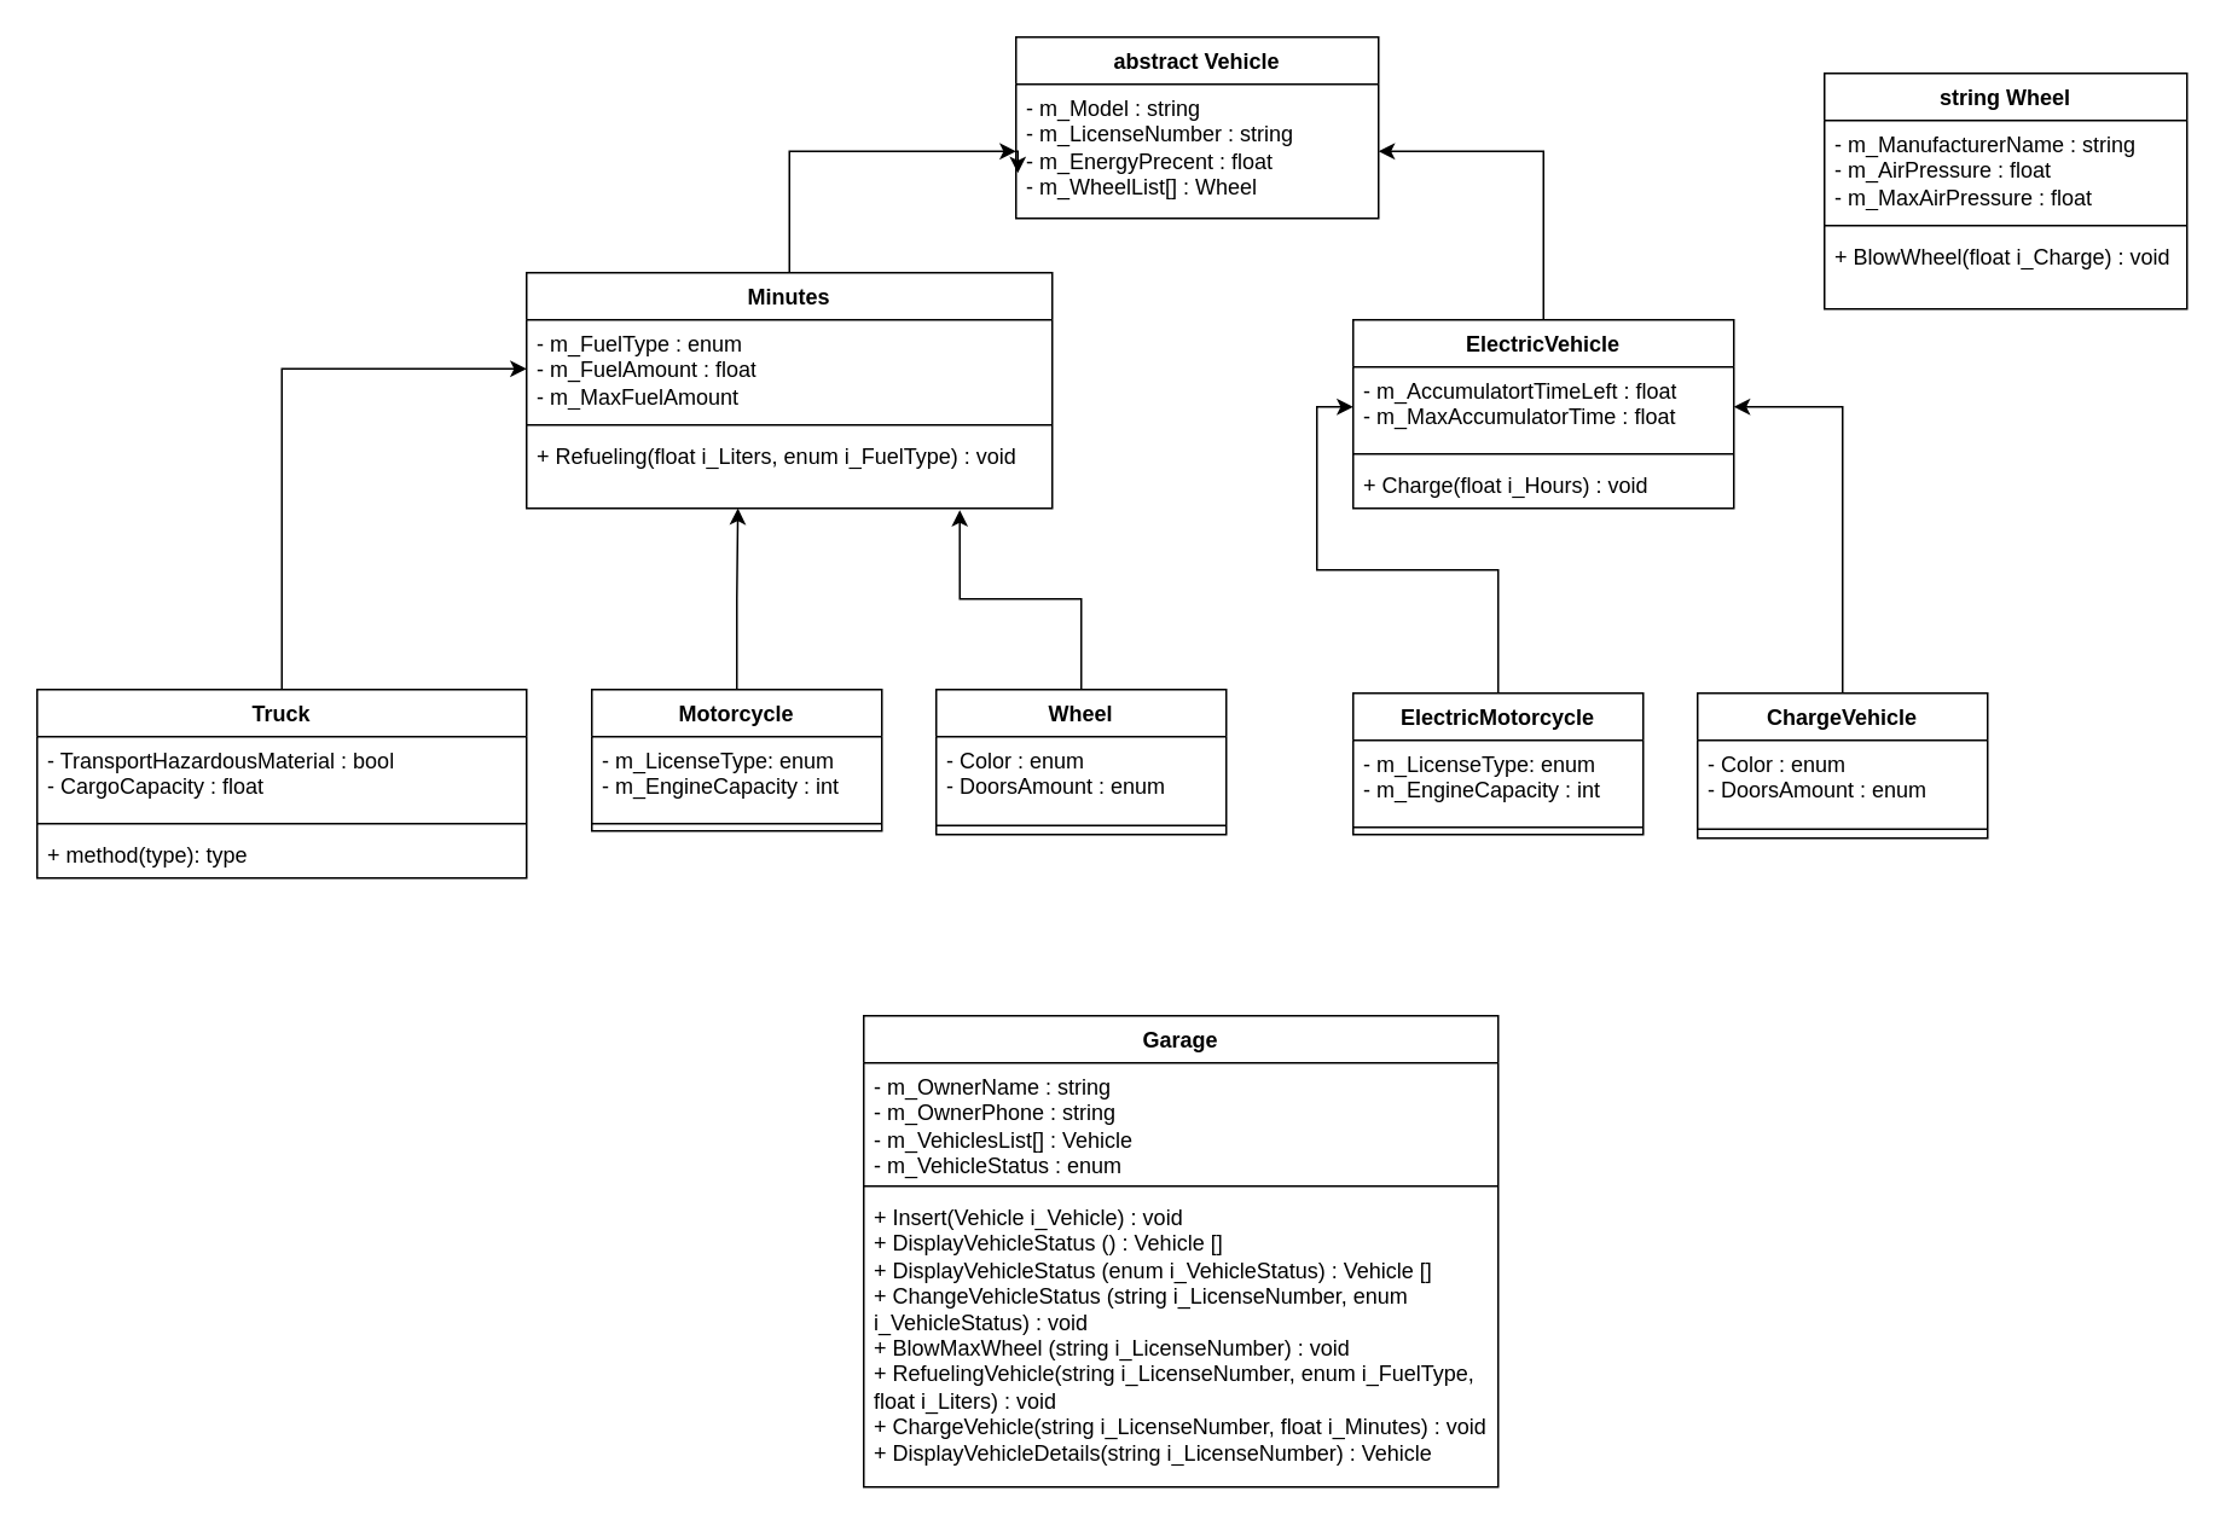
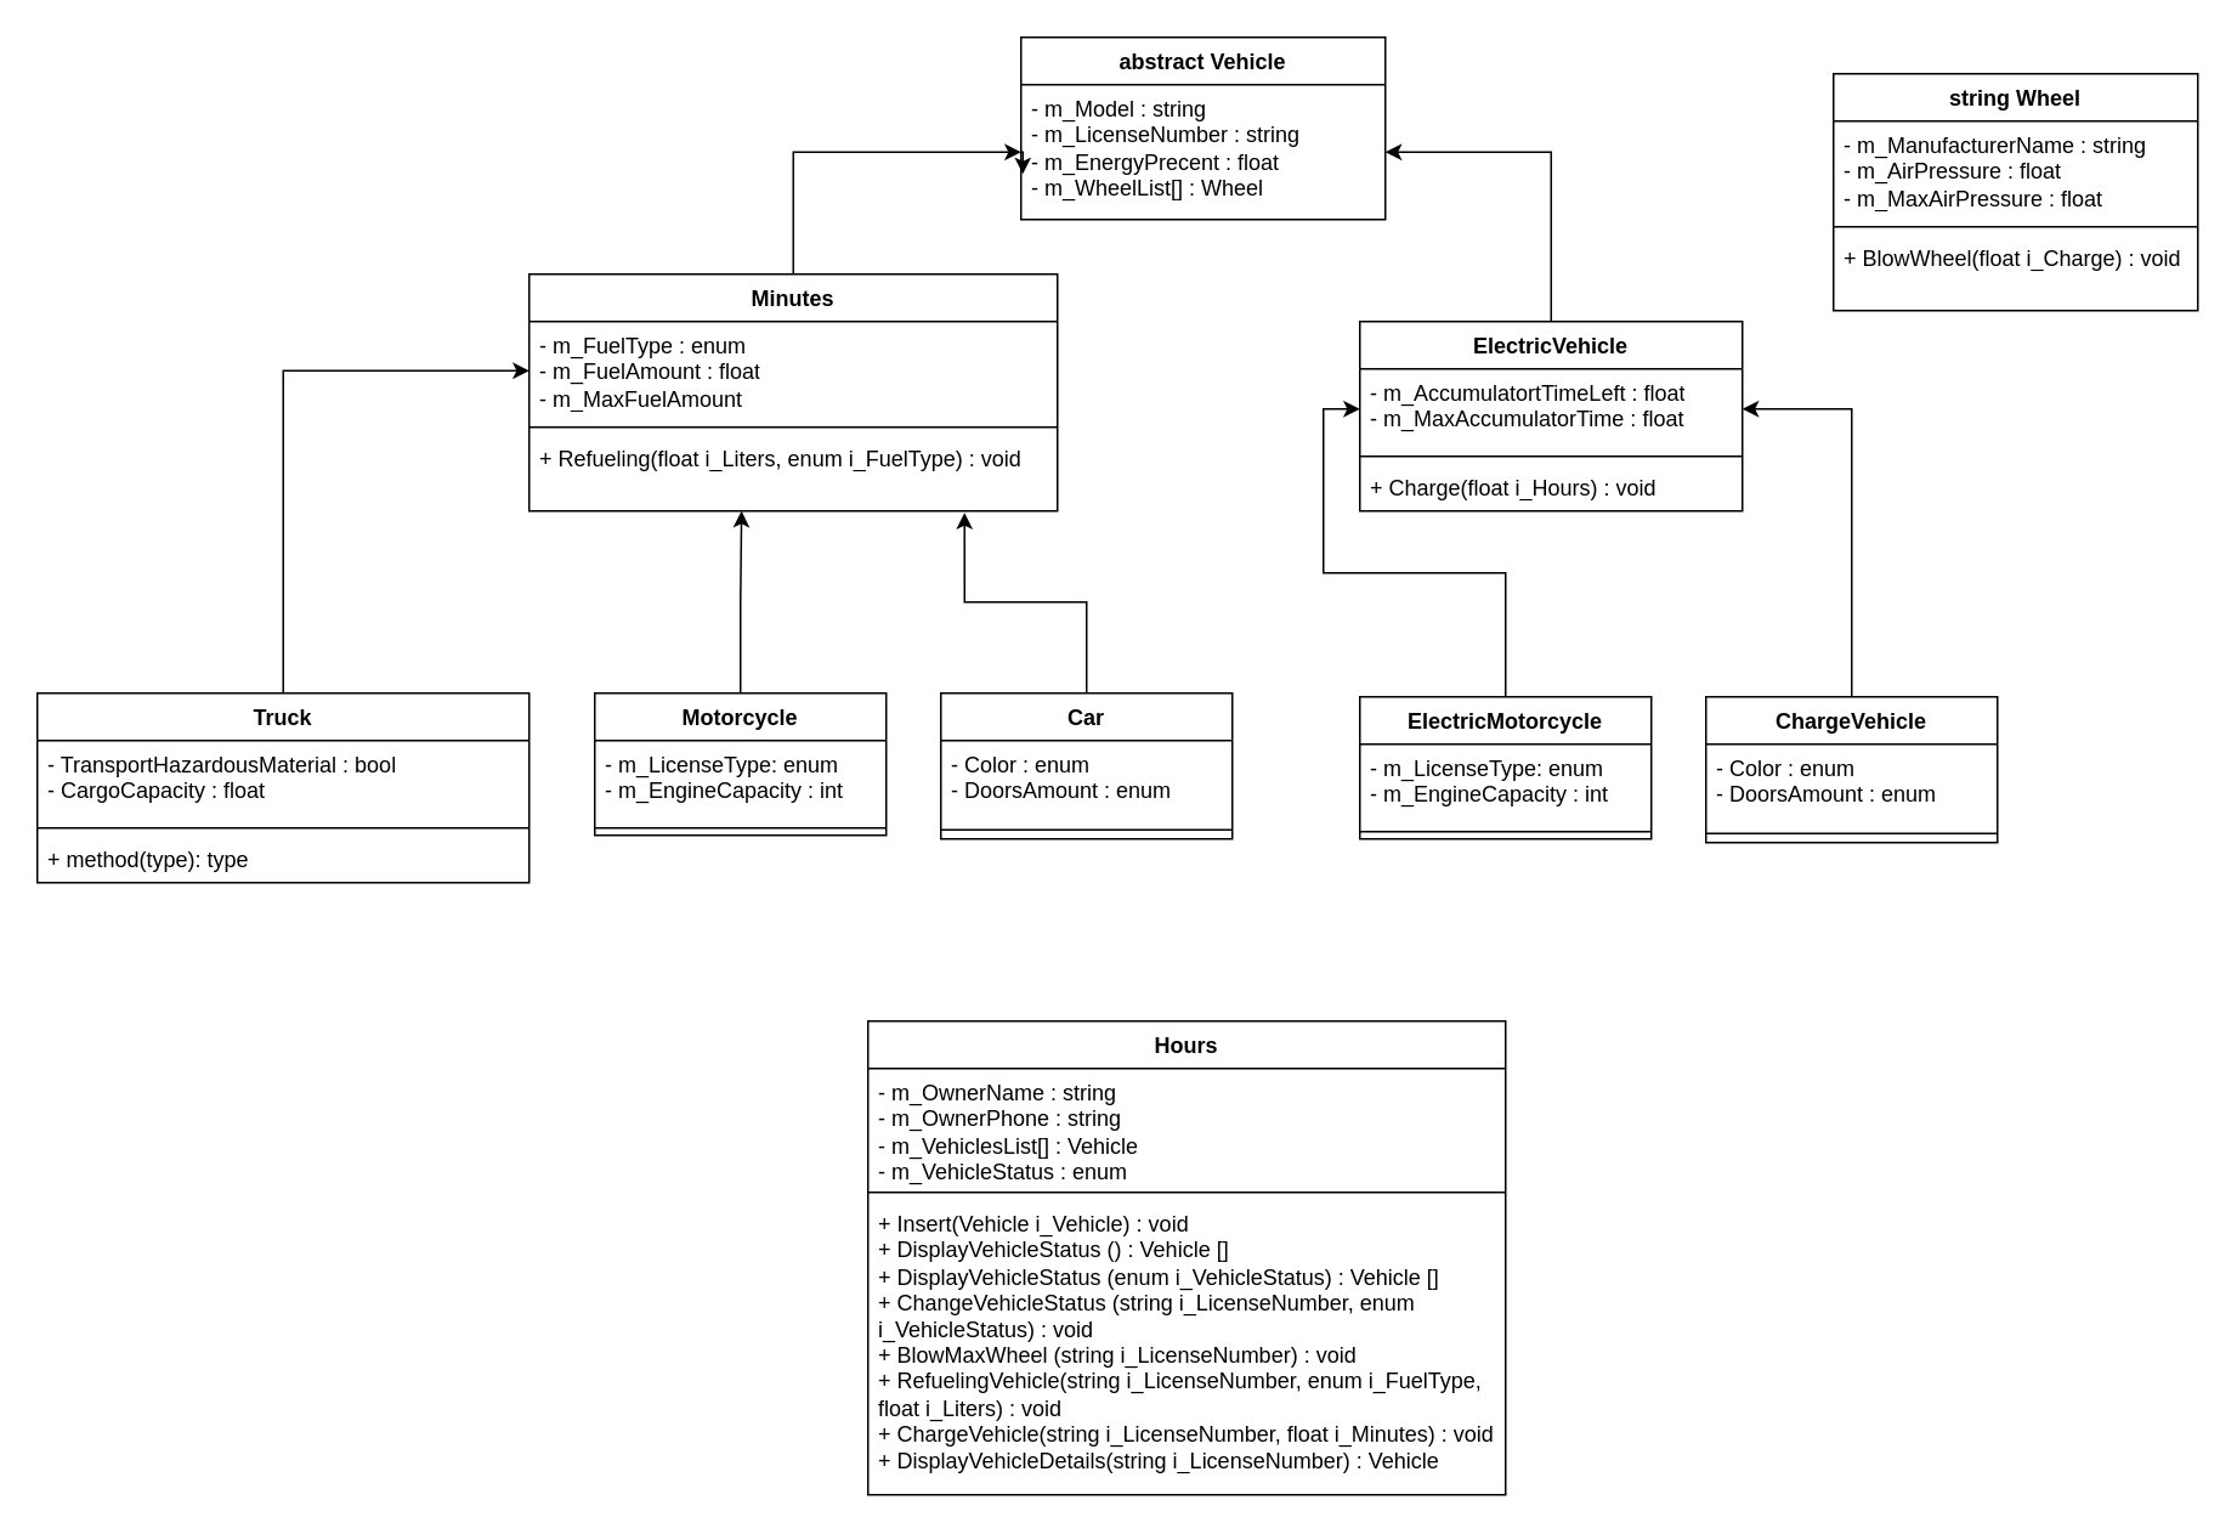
- <mxCell id="13" value="Wheel" style="swimlane;fontStyle=1;align=center;verticalAlign=top;childLayout=stackLayout;horizontal=1;startSize=26;horizontalStack=0;resizeParent=1;resizeParentMax=0;resizeLast=0;collapsible=1;marginBottom=0;whiteSpace=wrap;html=1;" vertex="1" parent="1"><mxGeometry x="516" y="380" width="160" height="80" as="geometry" /></mxCell>
+ <mxCell id="13" value="Car" style="swimlane;fontStyle=1;align=center;verticalAlign=top;childLayout=stackLayout;horizontal=1;startSize=26;horizontalStack=0;resizeParent=1;resizeParentMax=0;resizeLast=0;collapsible=1;marginBottom=0;whiteSpace=wrap;html=1;" vertex="1" parent="1"><mxGeometry x="516" y="380" width="160" height="80" as="geometry" /></mxCell>
- <mxCell id="41" value="Garage" style="swimlane;fontStyle=1;align=center;verticalAlign=top;childLayout=stackLayout;horizontal=1;startSize=26;horizontalStack=0;resizeParent=1;resizeParentMax=0;resizeLast=0;collapsible=1;marginBottom=0;whiteSpace=wrap;html=1;" vertex="1" parent="1"><mxGeometry x="476" y="560" width="350" height="260" as="geometry" /></mxCell>
+ <mxCell id="41" value="Hours" style="swimlane;fontStyle=1;align=center;verticalAlign=top;childLayout=stackLayout;horizontal=1;startSize=26;horizontalStack=0;resizeParent=1;resizeParentMax=0;resizeLast=0;collapsible=1;marginBottom=0;whiteSpace=wrap;html=1;" vertex="1" parent="1"><mxGeometry x="476" y="560" width="350" height="260" as="geometry" /></mxCell>
